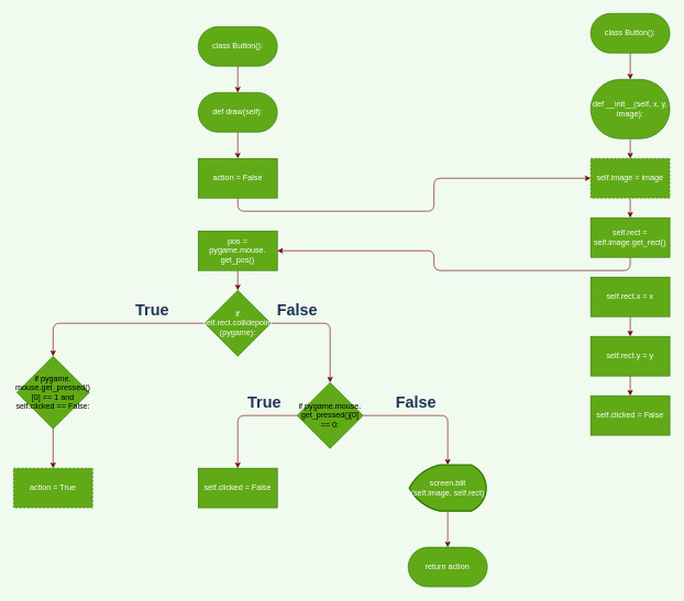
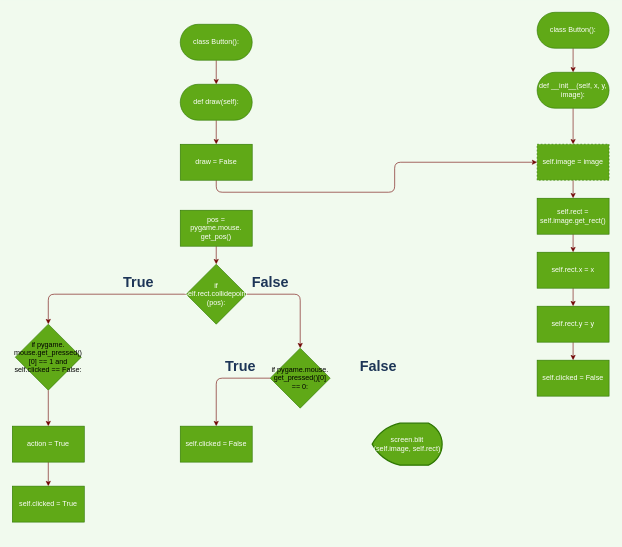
- <mxCell id="5" value="def __init__(self, x, y, image):" style="rounded=1;whiteSpace=wrap;html=1;sketch=0;fontColor=#ffffff;strokeColor=#2D7600;fillColor=#60a917;arcSize=50;" vertex="1" parent="1"><mxGeometry x="895" y="120" width="120" height="90" as="geometry" /></mxCell>
+ <mxCell id="5" value="def __init__(self, x, y, image):" style="rounded=1;whiteSpace=wrap;html=1;sketch=0;fontColor=#ffffff;strokeColor=#2D7600;fillColor=#60a917;arcSize=50;" vertex="1" parent="1"><mxGeometry x="895" y="120" width="120" height="60" as="geometry" /></mxCell>
- <mxCell id="20" value="action = False" style="rounded=0;whiteSpace=wrap;html=1;sketch=0;fontColor=#ffffff;strokeColor=#2D7600;fillColor=#60a917;" vertex="1" parent="1"><mxGeometry x="300" y="240" width="120" height="60" as="geometry" /></mxCell>
+ <mxCell id="20" value="draw = False" style="rounded=0;whiteSpace=wrap;html=1;sketch=0;fontColor=#ffffff;strokeColor=#2D7600;fillColor=#60a917;" vertex="1" parent="1"><mxGeometry x="300" y="240" width="120" height="60" as="geometry" /></mxCell>
- <mxCell id="8" style="edgeStyle=orthogonalEdgeStyle;curved=0;rounded=1;sketch=0;orthogonalLoop=1;jettySize=auto;html=1;exitX=0.5;exitY=1;exitDx=0;exitDy=0;fontColor=#1D3557;strokeColor=#6F0000;fillColor=#a20025;" edge="1" parent="1" source="9" target="22"><mxGeometry relative="1" as="geometry" /></mxCell>
+ <mxCell id="8" style="edgeStyle=orthogonalEdgeStyle;curved=0;rounded=1;sketch=0;orthogonalLoop=1;jettySize=auto;html=1;exitX=0.5;exitY=1;exitDx=0;exitDy=0;entryX=0.5;entryY=0;entryDx=0;entryDy=0;fontColor=#1D3557;strokeColor=#6F0000;fillColor=#a20025;" edge="1" parent="1" source="9" target="11"><mxGeometry relative="1" as="geometry" /></mxCell>
- <mxCell id="25" value="if self.rect.collidepoint&lt;br&gt;(pygame):" style="rhombus;whiteSpace=wrap;html=1;rounded=0;sketch=0;fontColor=#ffffff;strokeColor=#2D7600;fillColor=#60a917;" vertex="1" parent="1"><mxGeometry x="310" y="440" width="100" height="100" as="geometry" /></mxCell>
+ <mxCell id="25" value="if self.rect.collidepoint&lt;br&gt;(pos):" style="rhombus;whiteSpace=wrap;html=1;rounded=0;sketch=0;fontColor=#ffffff;strokeColor=#2D7600;fillColor=#60a917;" vertex="1" parent="1"><mxGeometry x="310" y="440" width="100" height="100" as="geometry" /></mxCell>
- <mxCell id="32" style="edgeStyle=orthogonalEdgeStyle;curved=0;rounded=1;sketch=0;orthogonalLoop=1;jettySize=auto;html=1;exitX=1;exitY=0.5;exitDx=0;exitDy=0;entryX=0.5;entryY=0;entryDx=0;entryDy=0;entryPerimeter=0;fontColor=#1D3557;strokeColor=#6F0000;fillColor=#a20025;" edge="1" parent="1" source="33" target="36"><mxGeometry relative="1" as="geometry" /></mxCell>
- <mxCell id="29" value="action = True" style="rounded=0;whiteSpace=wrap;html=1;sketch=0;fontColor=#ffffff;strokeColor=#2D7600;fillColor=#60a917;dashed=1;" vertex="1" parent="1"><mxGeometry x="20" y="710" width="120" height="60" as="geometry" /></mxCell>
+ <mxCell id="29" value="action = True" style="rounded=0;whiteSpace=wrap;html=1;sketch=0;fontColor=#ffffff;strokeColor=#2D7600;fillColor=#60a917;" vertex="1" parent="1"><mxGeometry x="20" y="710" width="120" height="60" as="geometry" /></mxCell>
+ <mxCell id="28" style="edgeStyle=orthogonalEdgeStyle;curved=0;rounded=1;sketch=0;orthogonalLoop=1;jettySize=auto;html=1;exitX=0.5;exitY=1;exitDx=0;exitDy=0;entryX=0.5;entryY=0;entryDx=0;entryDy=0;fontColor=#1D3557;strokeColor=#6F0000;fillColor=#a20025;" edge="1" parent="1" source="29" target="30"><mxGeometry relative="1" as="geometry" /></mxCell>
- <mxCell id="35" style="edgeStyle=orthogonalEdgeStyle;curved=0;rounded=1;sketch=0;orthogonalLoop=1;jettySize=auto;html=1;exitX=0.5;exitY=1;exitDx=0;exitDy=0;exitPerimeter=0;entryX=0.5;entryY=0;entryDx=0;entryDy=0;fontColor=#1D3557;strokeColor=#6F0000;fillColor=#a20025;" edge="1" parent="1" source="36" target="37"><mxGeometry relative="1" as="geometry" /></mxCell>
+ <mxCell id="30" value="self.clicked = True" style="rounded=0;whiteSpace=wrap;html=1;sketch=0;fontColor=#ffffff;strokeColor=#2D7600;fillColor=#60a917;" vertex="1" parent="1"><mxGeometry x="20" y="810" width="120" height="60" as="geometry" /></mxCell>
- <mxCell id="37" value="return action" style="rounded=1;whiteSpace=wrap;html=1;sketch=0;fontColor=#ffffff;strokeColor=#2D7600;fillColor=#60a917;arcSize=50;" vertex="1" parent="1"><mxGeometry x="618.33" y="830" width="120" height="60" as="geometry" /></mxCell>
